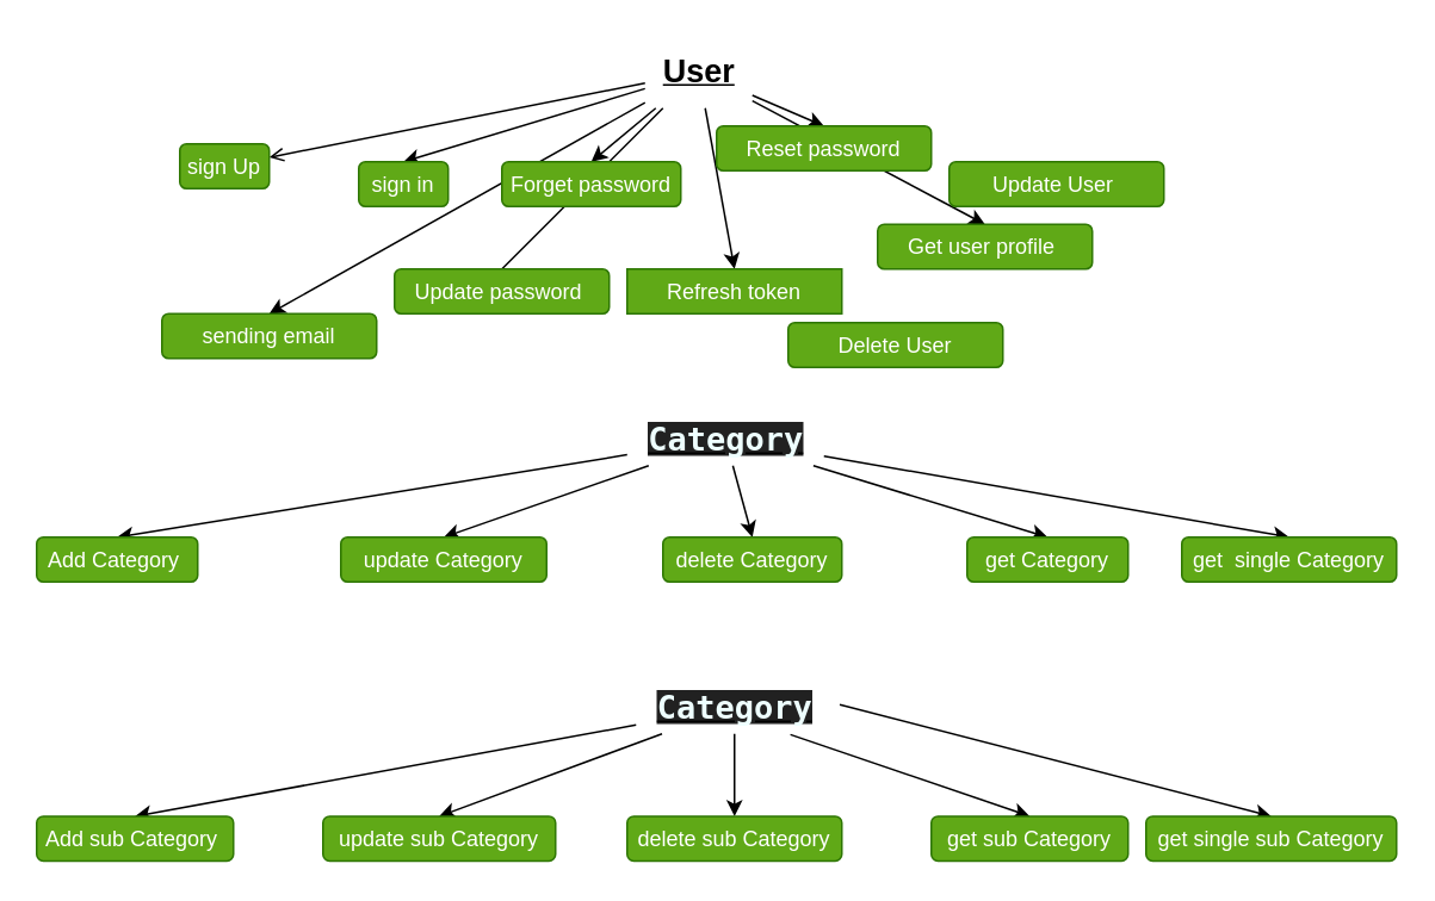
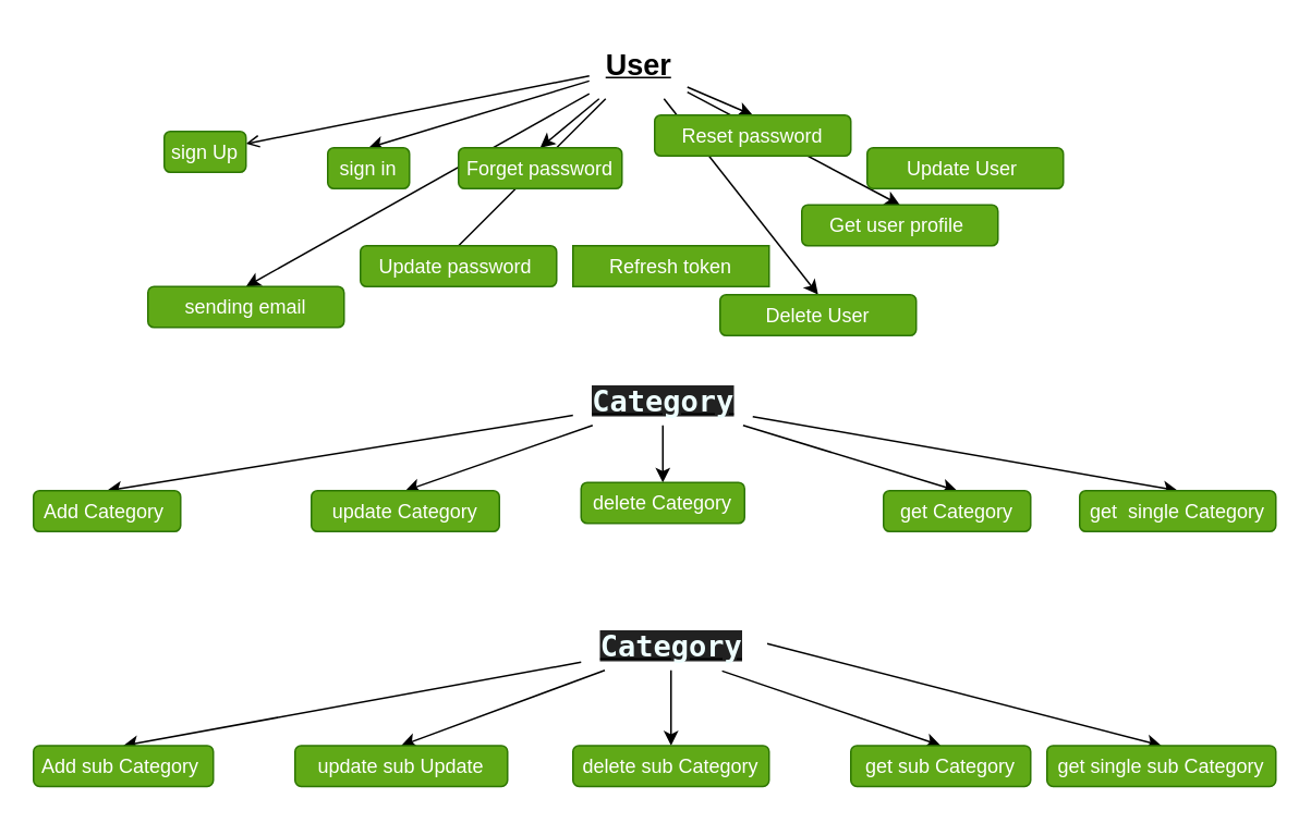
- <mxCell id="7" style="edgeStyle=none;html=1;entryX=0.5;entryY=0;entryDx=0;entryDy=0;" parent="1" source="11" target="17" edge="1"><mxGeometry relative="1" as="geometry" /></mxCell>
+ <mxCell id="9" style="edgeStyle=none;html=1;entryX=0.5;entryY=0;entryDx=0;entryDy=0;" parent="1" source="11" target="19" edge="1"><mxGeometry relative="1" as="geometry" /></mxCell>
- <mxCell id="30" value="delete Category" style="rounded=1;whiteSpace=wrap;html=1;fillColor=#60a917;fontColor=#ffffff;strokeColor=#2D7600;" parent="1" vertex="1"><mxGeometry x="370" y="300" width="100" height="25" as="geometry" /></mxCell>
+ <mxCell id="30" value="delete Category" style="rounded=1;whiteSpace=wrap;html=1;fillColor=#60a917;fontColor=#ffffff;strokeColor=#2D7600;" parent="1" vertex="1"><mxGeometry x="355" y="295" width="100" height="25" as="geometry" /></mxCell>
- <mxCell id="41" value="update sub Category" style="rounded=1;whiteSpace=wrap;html=1;fillColor=#60a917;fontColor=#ffffff;strokeColor=#2D7600;" vertex="1" parent="1"><mxGeometry x="180" y="456.1" width="130" height="25" as="geometry" /></mxCell>
+ <mxCell id="41" value="update sub Update" style="rounded=1;whiteSpace=wrap;html=1;fillColor=#60a917;fontColor=#ffffff;strokeColor=#2D7600;" vertex="1" parent="1"><mxGeometry x="180" y="456.1" width="130" height="25" as="geometry" /></mxCell>
